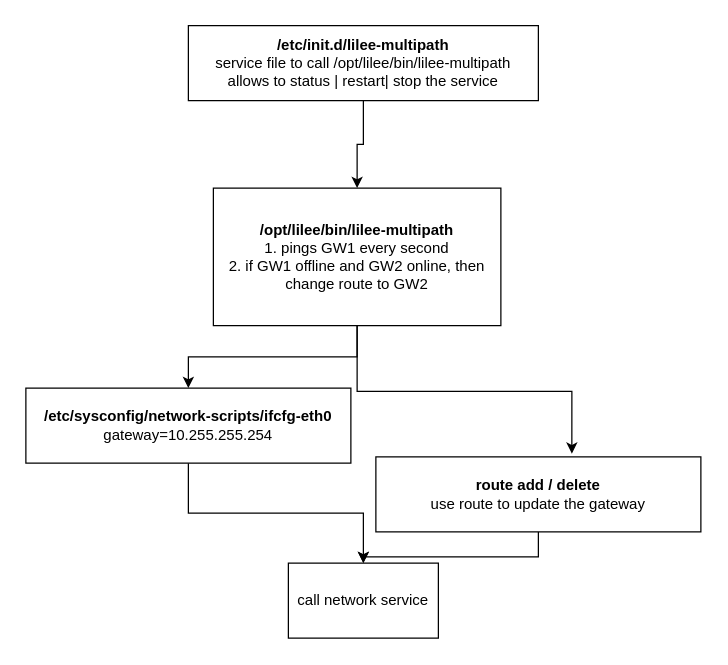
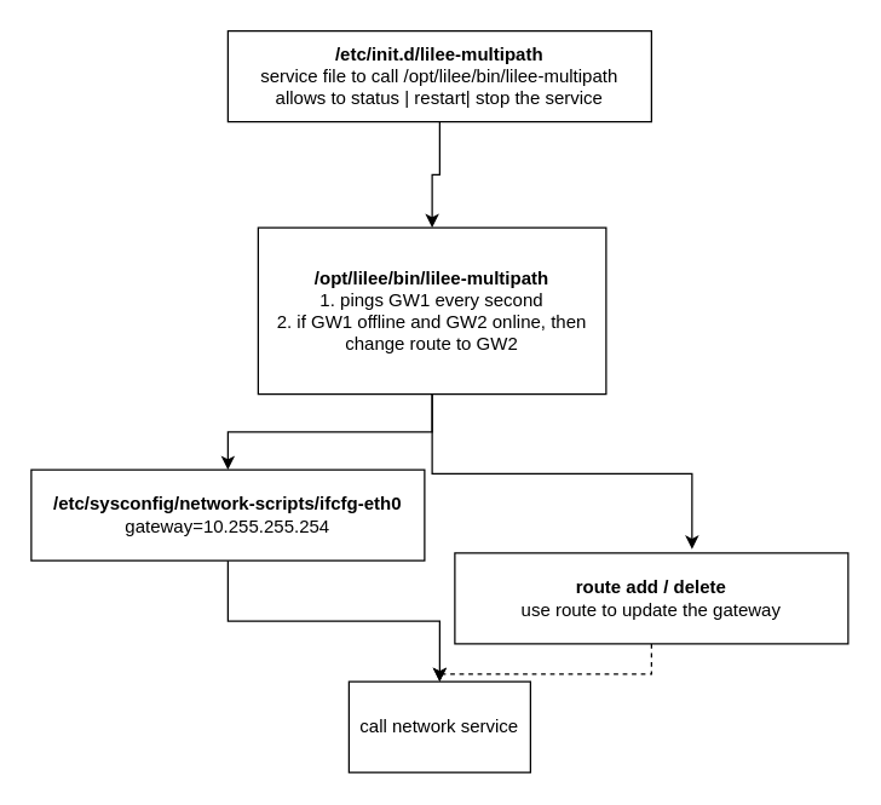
- <mxCell id="8" value="" style="edgeStyle=orthogonalEdgeStyle;rounded=0;orthogonalLoop=1;jettySize=auto;html=1;" edge="1" parent="1" source="9" target="11"><mxGeometry relative="1" as="geometry" /></mxCell>
+ <mxCell id="8" value="" style="edgeStyle=orthogonalEdgeStyle;rounded=0;orthogonalLoop=1;jettySize=auto;html=1;dashed=1;" edge="1" parent="1" source="9" target="11"><mxGeometry relative="1" as="geometry" /></mxCell>
